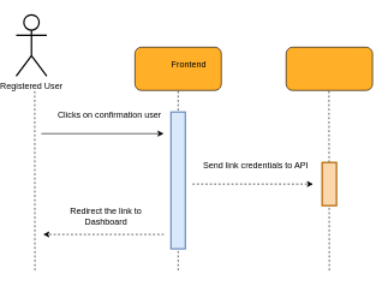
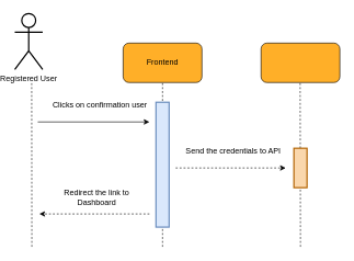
- <mxCell id="4" value="&lt;font style=&quot;font-size: 12px;&quot;&gt;Frontend&lt;/font&gt;" style="text;html=1;strokeColor=none;fillColor=none;align=center;verticalAlign=middle;whiteSpace=wrap;rounded=0;fontSize=12;" vertex="1" parent="2"><mxGeometry x="45" y="10" width="60" height="30" as="geometry" /></mxCell>
+ <mxCell id="4" value="&lt;font style=&quot;font-size: 12px;&quot;&gt;Frontend&lt;/font&gt;" style="text;html=1;strokeColor=none;fillColor=none;align=center;verticalAlign=middle;whiteSpace=wrap;rounded=0;fontSize=12;" vertex="1" parent="2"><mxGeometry x="30" y="15" width="60" height="30" as="geometry" /></mxCell>
- <mxCell id="17" value="&lt;span style=&quot;background-color: rgb(255 , 255 , 255) ; font-size: 12px&quot;&gt;Send link credentials to API&lt;/span&gt;" style="text;html=1;strokeColor=none;fillColor=none;align=center;verticalAlign=middle;whiteSpace=wrap;rounded=0;fontSize=12;" vertex="1" parent="1"><mxGeometry x="272.5" y="215" width="160" height="30" as="geometry" /></mxCell>
+ <mxCell id="17" value="&lt;span style=&quot;background-color: rgb(255 , 255 , 255) ; font-size: 12px&quot;&gt;Send the credentials to API&lt;/span&gt;" style="text;html=1;strokeColor=none;fillColor=none;align=center;verticalAlign=middle;whiteSpace=wrap;rounded=0;fontSize=12;" vertex="1" parent="1"><mxGeometry x="272.5" y="215" width="160" height="30" as="geometry" /></mxCell>
